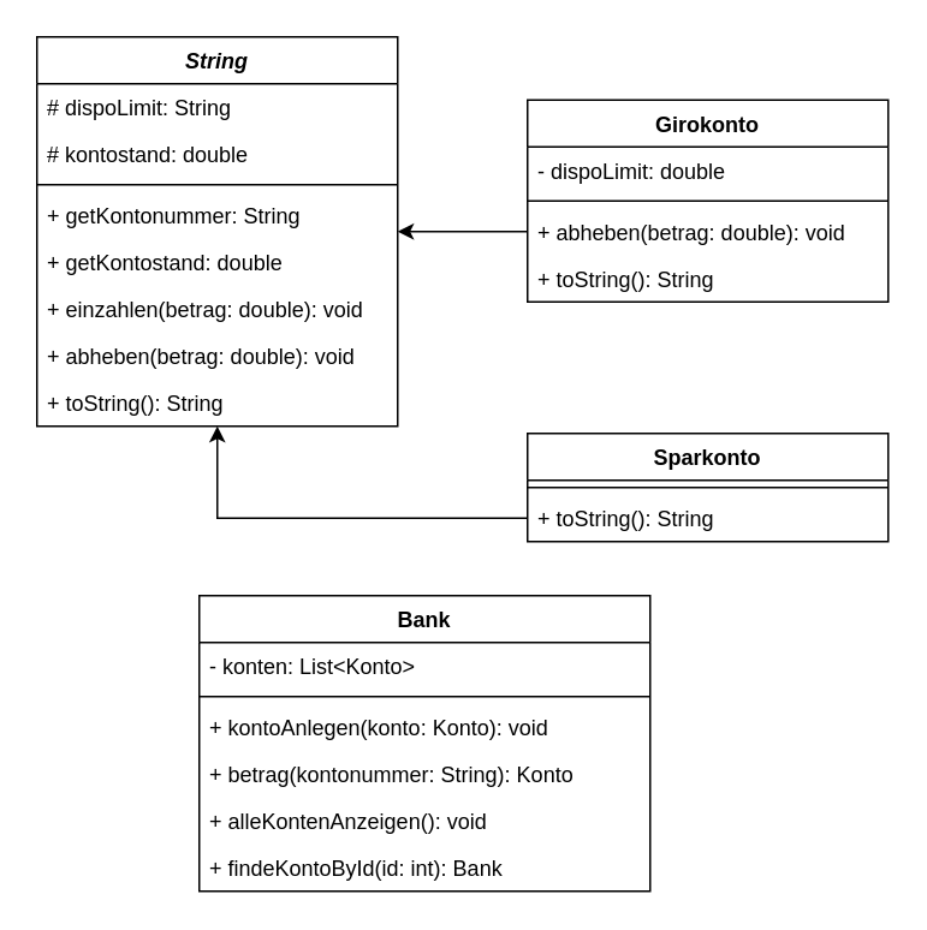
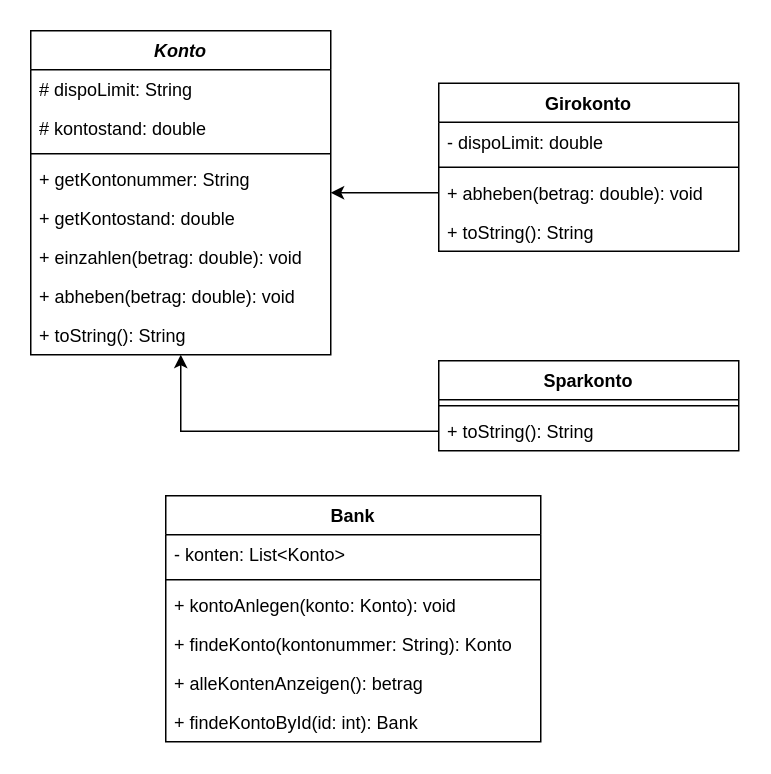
- <mxCell id="2" value="String" style="swimlane;fontStyle=3;align=center;verticalAlign=top;childLayout=stackLayout;horizontal=1;startSize=26;horizontalStack=0;resizeParent=1;resizeParentMax=0;resizeLast=0;collapsible=1;marginBottom=0;" vertex="1" parent="1"><mxGeometry x="20" y="20" width="200" height="216" as="geometry" /></mxCell>
+ <mxCell id="2" value="Konto" style="swimlane;fontStyle=3;align=center;verticalAlign=top;childLayout=stackLayout;horizontal=1;startSize=26;horizontalStack=0;resizeParent=1;resizeParentMax=0;resizeLast=0;collapsible=1;marginBottom=0;" vertex="1" parent="1"><mxGeometry x="20" y="20" width="200" height="216" as="geometry" /></mxCell>
- <mxCell id="25" value="+ betrag(kontonummer: String): Konto" style="text;strokeColor=none;fillColor=none;align=left;verticalAlign=top;spacingLeft=4;spacingRight=4;overflow=hidden;rotatable=0;points=[[0,0.5],[1,0.5]];portConstraint=eastwest;" vertex="1" parent="21"><mxGeometry y="86" width="250" height="26" as="geometry" /></mxCell>
+ <mxCell id="25" value="+ findeKonto(kontonummer: String): Konto" style="text;strokeColor=none;fillColor=none;align=left;verticalAlign=top;spacingLeft=4;spacingRight=4;overflow=hidden;rotatable=0;points=[[0,0.5],[1,0.5]];portConstraint=eastwest;" vertex="1" parent="21"><mxGeometry y="86" width="250" height="26" as="geometry" /></mxCell>
- <mxCell id="26" value="+ alleKontenAnzeigen(): void" style="text;strokeColor=none;fillColor=none;align=left;verticalAlign=top;spacingLeft=4;spacingRight=4;overflow=hidden;rotatable=0;points=[[0,0.5],[1,0.5]];portConstraint=eastwest;" vertex="1" parent="21"><mxGeometry y="112" width="250" height="26" as="geometry" /></mxCell>
+ <mxCell id="26" value="+ alleKontenAnzeigen(): betrag" style="text;strokeColor=none;fillColor=none;align=left;verticalAlign=top;spacingLeft=4;spacingRight=4;overflow=hidden;rotatable=0;points=[[0,0.5],[1,0.5]];portConstraint=eastwest;" vertex="1" parent="21"><mxGeometry y="112" width="250" height="26" as="geometry" /></mxCell>
